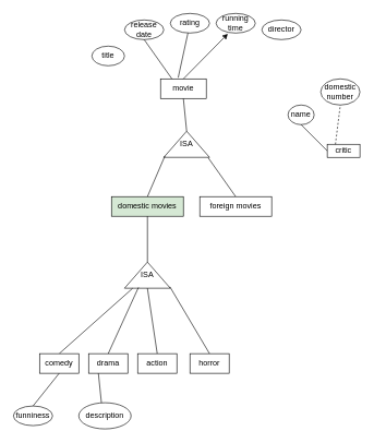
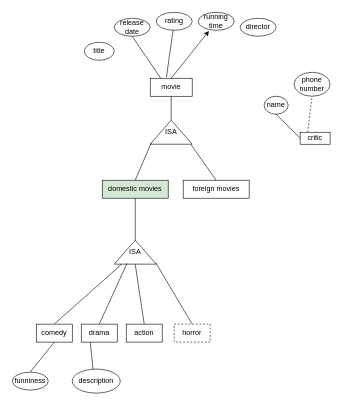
- <mxCell id="2" value="movie" style="rounded=0;whiteSpace=wrap;html=1;" vertex="1" parent="1"><mxGeometry x="245" y="120" width="70" height="30" as="geometry" /></mxCell>
+ <mxCell id="2" value="movie" style="rounded=0;whiteSpace=wrap;html=1;" vertex="1" parent="1"><mxGeometry x="250" y="130" width="70" height="30" as="geometry" /></mxCell>
- <mxCell id="34" value="domestic number" style="ellipse;whiteSpace=wrap;html=1;" vertex="1" parent="1"><mxGeometry x="490" y="120" width="60" height="40" as="geometry" /></mxCell>
+ <mxCell id="34" value="phone number" style="ellipse;whiteSpace=wrap;html=1;" vertex="1" parent="1"><mxGeometry x="490" y="120" width="60" height="40" as="geometry" /></mxCell>
- <mxCell id="26" value="horror" style="rounded=0;whiteSpace=wrap;html=1;" vertex="1" parent="1"><mxGeometry x="290" y="540" width="60" height="30" as="geometry" /></mxCell>
+ <mxCell id="26" value="horror" style="rounded=0;whiteSpace=wrap;html=1;dashed=1;" vertex="1" parent="1"><mxGeometry x="290" y="540" width="60" height="30" as="geometry" /></mxCell>
